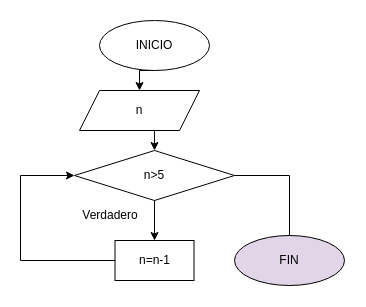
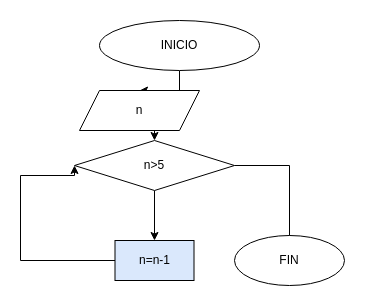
- <mxCell id="3" value="INICIO" style="ellipse;whiteSpace=wrap;html=1;" parent="1" vertex="1"><mxGeometry x="99" y="20" width="110" height="50" as="geometry" /></mxCell>
+ <mxCell id="3" value="INICIO" style="ellipse;whiteSpace=wrap;html=1;" parent="1" vertex="1"><mxGeometry x="99" y="20" width="160" height="50" as="geometry" /></mxCell>
- <mxCell id="9" value="n&amp;gt;5" style="rhombus;whiteSpace=wrap;html=1;" parent="1" vertex="1"><mxGeometry x="74" y="150" width="160" height="50" as="geometry" /></mxCell>
+ <mxCell id="9" value="n&amp;gt;5" style="rhombus;whiteSpace=wrap;html=1;" parent="1" vertex="1"><mxGeometry x="74" y="140" width="160" height="50" as="geometry" /></mxCell>
- <mxCell id="12" value="Verdadero" style="text;html=1;strokeColor=none;fillColor=none;align=center;verticalAlign=middle;whiteSpace=wrap;rounded=0;" parent="1" vertex="1"><mxGeometry x="80" y="200" width="60" height="30" as="geometry" /></mxCell>
- <mxCell id="11" value="n=n-1" style="rounded=0;whiteSpace=wrap;html=1;" parent="1" vertex="1"><mxGeometry x="114.5" y="240" width="79" height="40" as="geometry" /></mxCell>
+ <mxCell id="11" value="n=n-1" style="rounded=0;whiteSpace=wrap;html=1;fillColor=#dae8fc;" parent="1" vertex="1"><mxGeometry x="114.5" y="240" width="79" height="40" as="geometry" /></mxCell>
- <mxCell id="4" value="FIN" style="ellipse;whiteSpace=wrap;html=1;fillColor=#e1d5e7;" parent="1" vertex="1"><mxGeometry x="234" y="235" width="110" height="50" as="geometry" /></mxCell>
+ <mxCell id="4" value="FIN" style="ellipse;whiteSpace=wrap;html=1;" parent="1" vertex="1"><mxGeometry x="234" y="235" width="110" height="50" as="geometry" /></mxCell>
